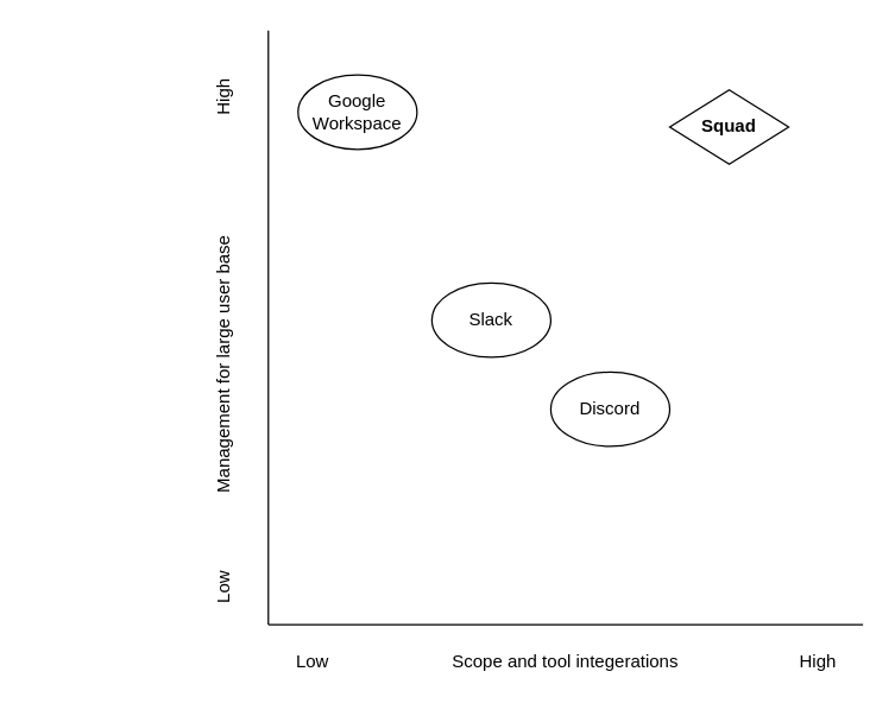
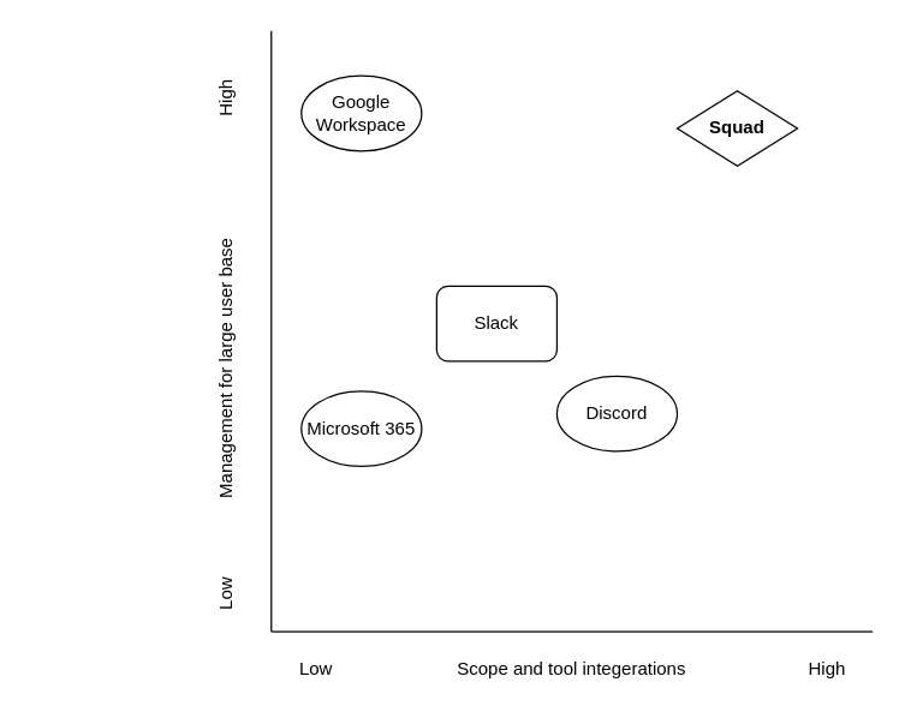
- <mxCell id="13" value="Slack" style="ellipse;whiteSpace=wrap;html=1;" vertex="1" parent="1"><mxGeometry x="290" y="190" width="80" height="50" as="geometry" /></mxCell>
+ <mxCell id="13" value="Slack" style="whiteSpace=wrap;html=1;rounded=1;" vertex="1" parent="1"><mxGeometry x="290" y="190" width="80" height="50" as="geometry" /></mxCell>
+ <mxCell id="11" value="Microsoft 365" style="ellipse;whiteSpace=wrap;html=1;" vertex="1" parent="1"><mxGeometry x="200" y="260" width="80" height="50" as="geometry" /></mxCell>
